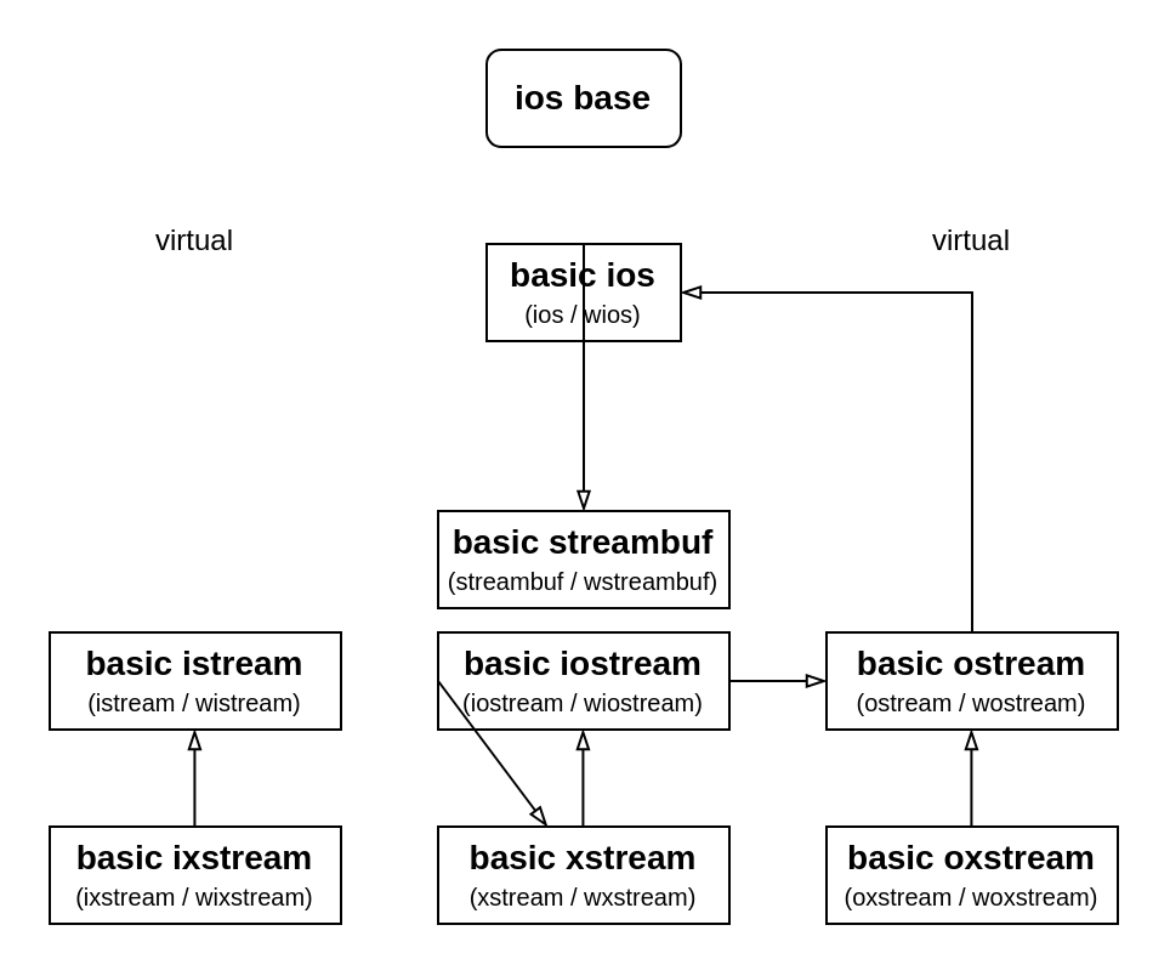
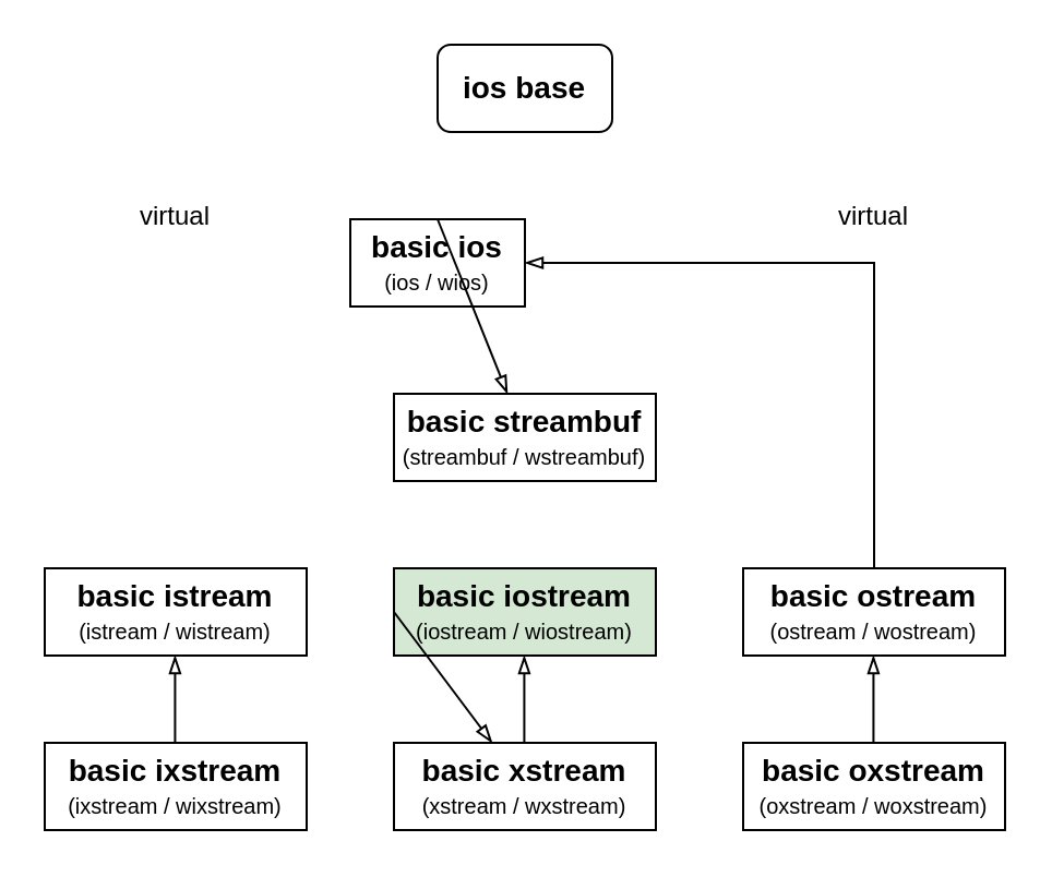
- <mxCell id="3" value="&lt;b&gt;&lt;font style=&quot;font-size: 14px;&quot;&gt;basic ios&lt;/font&gt;&lt;/b&gt;&lt;div&gt;&lt;span style=&quot;font-size: 10px;&quot;&gt;&lt;font style=&quot;&quot;&gt;(ios / wios)&lt;/font&gt;&lt;/span&gt;&lt;/div&gt;" style="rounded=0;whiteSpace=wrap;html=1;fontFamily=Helvetica;" parent="1" vertex="1"><mxGeometry x="200" y="100" width="80" height="40" as="geometry" /></mxCell>
+ <mxCell id="3" value="&lt;b&gt;&lt;font style=&quot;font-size: 14px;&quot;&gt;basic ios&lt;/font&gt;&lt;/b&gt;&lt;div&gt;&lt;span style=&quot;font-size: 10px;&quot;&gt;&lt;font style=&quot;&quot;&gt;(ios / wios)&lt;/font&gt;&lt;/span&gt;&lt;/div&gt;" style="rounded=0;whiteSpace=wrap;html=1;fontFamily=Helvetica;" parent="1" vertex="1"><mxGeometry x="160" y="100" width="80" height="40" as="geometry" /></mxCell>
- <mxCell id="18" value="&lt;b&gt;&lt;font style=&quot;font-size: 14px;&quot;&gt;basic streambuf&lt;/font&gt;&lt;/b&gt;&lt;div&gt;&lt;font style=&quot;font-size: 10px;&quot;&gt;(streambuf / wstreambuf)&lt;/font&gt;&lt;/div&gt;" style="rounded=0;whiteSpace=wrap;html=1;fontFamily=Helvetica;" parent="1" vertex="1"><mxGeometry x="180" y="210" width="120" height="40" as="geometry" /></mxCell>
+ <mxCell id="18" value="&lt;b&gt;&lt;font style=&quot;font-size: 14px;&quot;&gt;basic streambuf&lt;/font&gt;&lt;/b&gt;&lt;div&gt;&lt;font style=&quot;font-size: 10px;&quot;&gt;(streambuf / wstreambuf)&lt;/font&gt;&lt;/div&gt;" style="rounded=0;whiteSpace=wrap;html=1;fontFamily=Helvetica;" parent="1" vertex="1"><mxGeometry x="180" y="180" width="120" height="40" as="geometry" /></mxCell>
- <mxCell id="6" value="&lt;b&gt;&lt;font style=&quot;font-size: 14px;&quot;&gt;basic iostream&lt;/font&gt;&lt;/b&gt;&lt;div&gt;&lt;span style=&quot;background-color: initial; font-size: 10px;&quot;&gt;&lt;font&gt;(iostream / wio&lt;/font&gt;&lt;/span&gt;&lt;span style=&quot;background-color: initial; font-size: 10px;&quot;&gt;stream)&lt;/span&gt;&lt;/div&gt;" style="rounded=0;whiteSpace=wrap;html=1;fontFamily=Helvetica;" parent="1" vertex="1"><mxGeometry x="180" y="260" width="120" height="40" as="geometry" /></mxCell>
+ <mxCell id="6" value="&lt;b&gt;&lt;font style=&quot;font-size: 14px;&quot;&gt;basic iostream&lt;/font&gt;&lt;/b&gt;&lt;div&gt;&lt;span style=&quot;background-color: initial; font-size: 10px;&quot;&gt;&lt;font&gt;(iostream / wio&lt;/font&gt;&lt;/span&gt;&lt;span style=&quot;background-color: initial; font-size: 10px;&quot;&gt;stream)&lt;/span&gt;&lt;/div&gt;" style="rounded=0;whiteSpace=wrap;html=1;fontFamily=Helvetica;fillColor=#d5e8d4;" parent="1" vertex="1"><mxGeometry x="180" y="260" width="120" height="40" as="geometry" /></mxCell>
- <mxCell id="16" value="" style="endArrow=blockThin;html=1;rounded=0;exitX=1;exitY=0.5;exitDx=0;exitDy=0;entryX=0;entryY=0.5;entryDx=0;entryDy=0;endFill=0;fontFamily=Helvetica;" parent="1" source="6" target="5" edge="1"><mxGeometry width="50" height="50" relative="1" as="geometry"><mxPoint x="409.71" y="350" as="sourcePoint" /><mxPoint x="409.71" y="310" as="targetPoint" /></mxGeometry></mxCell>
